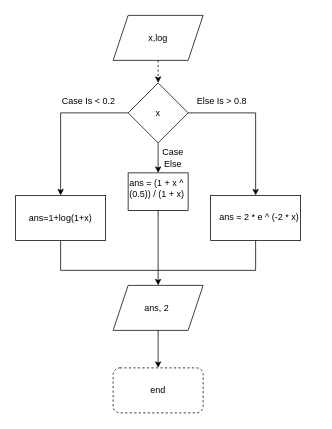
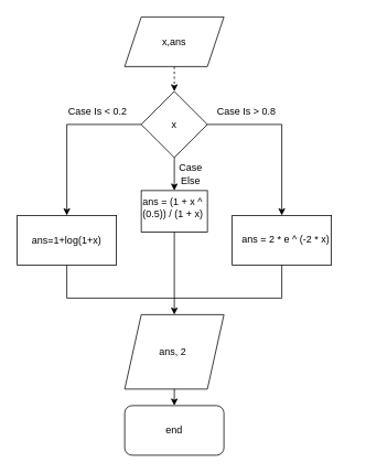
- <mxCell id="2" value="x,log" style="shape=parallelogram;perimeter=parallelogramPerimeter;whiteSpace=wrap;html=1;fixedSize=1;" vertex="1" parent="1"><mxGeometry x="150" y="20" width="120" height="60" as="geometry" /></mxCell>
+ <mxCell id="2" value="x,ans" style="shape=parallelogram;perimeter=parallelogramPerimeter;whiteSpace=wrap;html=1;fixedSize=1;" vertex="1" parent="1"><mxGeometry x="150" y="20" width="120" height="60" as="geometry" /></mxCell>
- <mxCell id="20" value="Else Is &gt; 0.8" style="text;whiteSpace=wrap;html=1;" vertex="1" parent="1"><mxGeometry x="260" y="120" width="100" height="30" as="geometry" /></mxCell>
+ <mxCell id="20" value="Case Is &gt; 0.8" style="text;whiteSpace=wrap;html=1;" vertex="1" parent="1"><mxGeometry x="260" y="120" width="100" height="30" as="geometry" /></mxCell>
- <mxCell id="16" value="ans, 2&amp;nbsp;" style="shape=parallelogram;perimeter=parallelogramPerimeter;whiteSpace=wrap;html=1;fixedSize=1;" vertex="1" parent="1"><mxGeometry x="150" y="380" width="120" height="60" as="geometry" /></mxCell>
+ <mxCell id="16" value="ans, 2&amp;nbsp;" style="shape=parallelogram;perimeter=parallelogramPerimeter;whiteSpace=wrap;html=1;fixedSize=1;" vertex="1" parent="1"><mxGeometry x="150" y="380" width="120" height="90" as="geometry" /></mxCell>
- <mxCell id="18" value="end" style="rounded=1;whiteSpace=wrap;html=1;dashed=1;" vertex="1" parent="1"><mxGeometry x="150" y="490" width="120" height="60" as="geometry" /></mxCell>
+ <mxCell id="18" value="end" style="rounded=1;whiteSpace=wrap;html=1;" vertex="1" parent="1"><mxGeometry x="150" y="490" width="120" height="60" as="geometry" /></mxCell>
